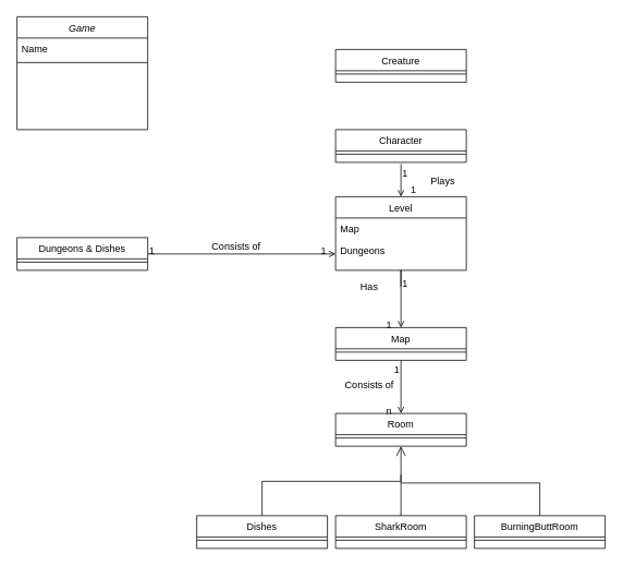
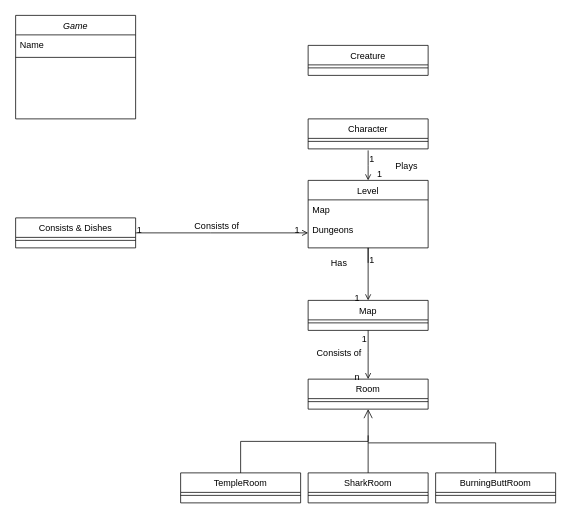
- <mxCell id="5" value="Dungeons &amp; Dishes" style="swimlane;fontStyle=0;align=center;verticalAlign=top;childLayout=stackLayout;horizontal=1;startSize=26;horizontalStack=0;resizeParent=1;resizeLast=0;collapsible=1;marginBottom=0;rounded=0;shadow=0;strokeWidth=1;" parent="1" vertex="1"><mxGeometry x="20" y="290" width="160" height="40" as="geometry"><mxRectangle x="130" y="380" width="160" height="26" as="alternateBounds" /></mxGeometry></mxCell>
+ <mxCell id="5" value="Consists &amp; Dishes" style="swimlane;fontStyle=0;align=center;verticalAlign=top;childLayout=stackLayout;horizontal=1;startSize=26;horizontalStack=0;resizeParent=1;resizeLast=0;collapsible=1;marginBottom=0;rounded=0;shadow=0;strokeWidth=1;" parent="1" vertex="1"><mxGeometry x="20" y="290" width="160" height="40" as="geometry"><mxRectangle x="130" y="380" width="160" height="26" as="alternateBounds" /></mxGeometry></mxCell>
- <mxCell id="24" value="Dishes" style="swimlane;fontStyle=0;align=center;verticalAlign=top;childLayout=stackLayout;horizontal=1;startSize=26;horizontalStack=0;resizeParent=1;resizeLast=0;collapsible=1;marginBottom=0;rounded=0;shadow=0;strokeWidth=1;" vertex="1" parent="1"><mxGeometry x="240" y="630" width="160" height="40" as="geometry"><mxRectangle x="550" y="140" width="160" height="26" as="alternateBounds" /></mxGeometry></mxCell>
+ <mxCell id="24" value="TempleRoom" style="swimlane;fontStyle=0;align=center;verticalAlign=top;childLayout=stackLayout;horizontal=1;startSize=26;horizontalStack=0;resizeParent=1;resizeLast=0;collapsible=1;marginBottom=0;rounded=0;shadow=0;strokeWidth=1;" vertex="1" parent="1"><mxGeometry x="240" y="630" width="160" height="40" as="geometry"><mxRectangle x="550" y="140" width="160" height="26" as="alternateBounds" /></mxGeometry></mxCell>
